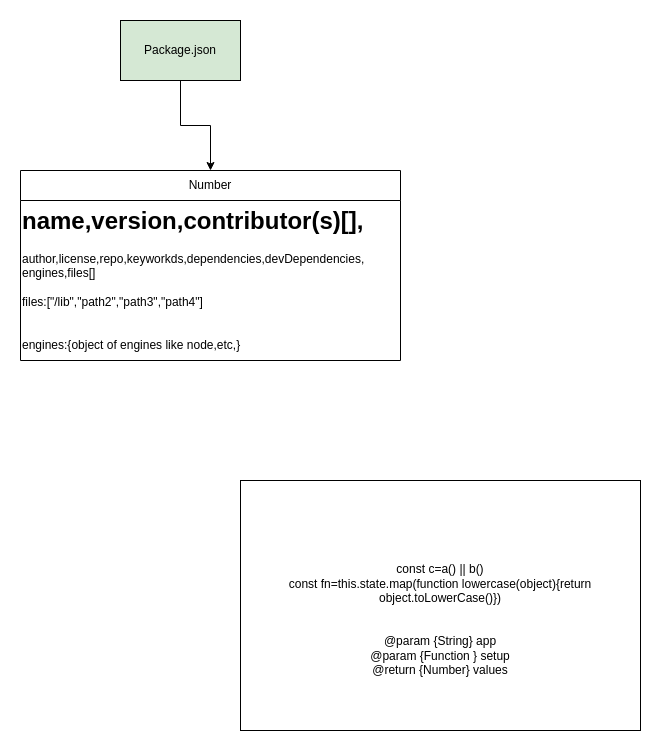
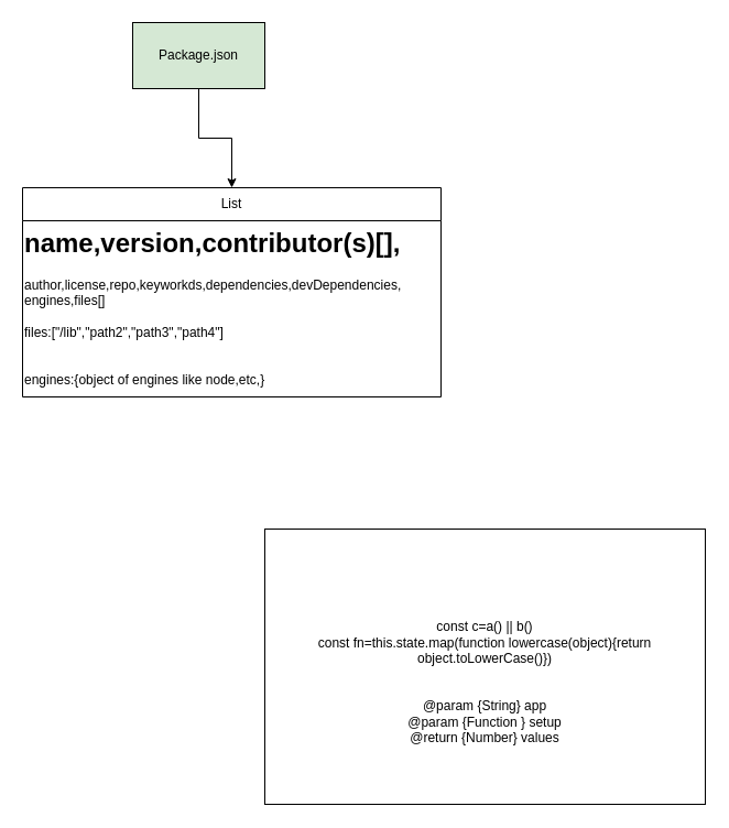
- <mxCell id="4" value="Number" style="swimlane;fontStyle=0;childLayout=stackLayout;horizontal=1;startSize=30;horizontalStack=0;resizeParent=1;resizeParentMax=0;resizeLast=0;collapsible=1;marginBottom=0;whiteSpace=wrap;html=1;" vertex="1" parent="1"><mxGeometry x="20" y="170" width="380" height="190" as="geometry" /></mxCell>
+ <mxCell id="4" value="List" style="swimlane;fontStyle=0;childLayout=stackLayout;horizontal=1;startSize=30;horizontalStack=0;resizeParent=1;resizeParentMax=0;resizeLast=0;collapsible=1;marginBottom=0;whiteSpace=wrap;html=1;" vertex="1" parent="1"><mxGeometry x="20" y="170" width="380" height="190" as="geometry" /></mxCell>
